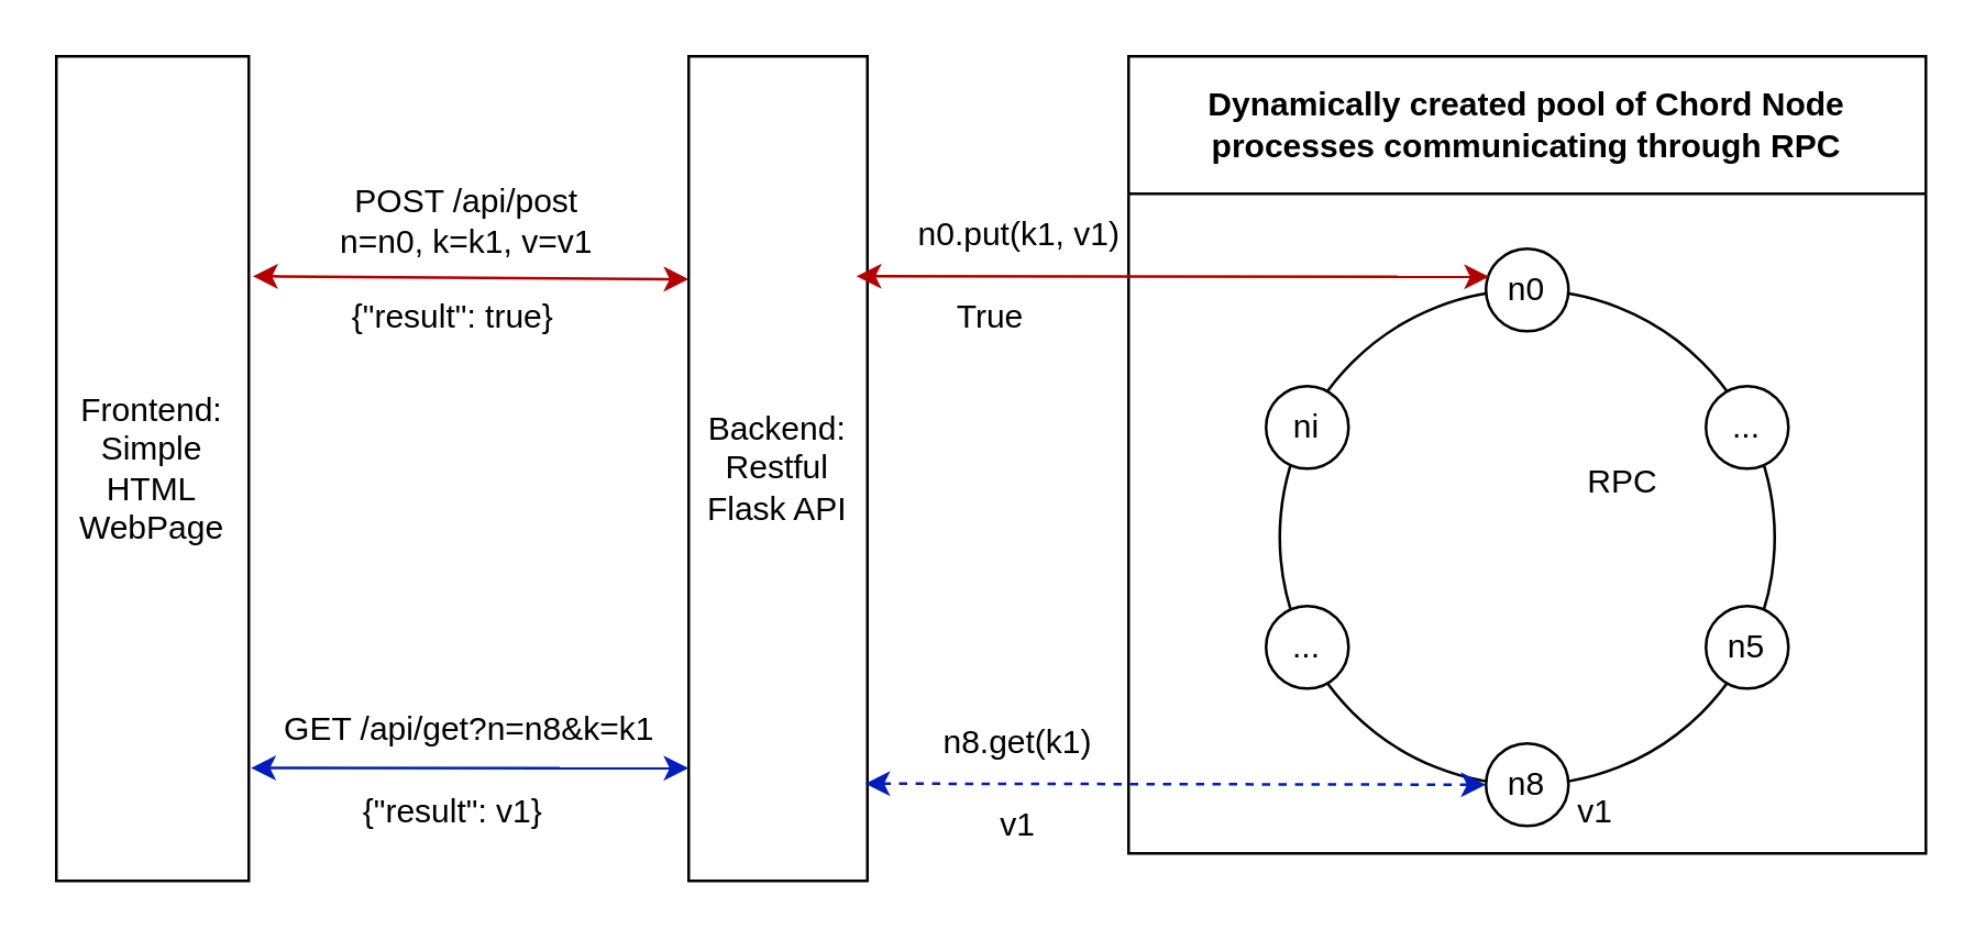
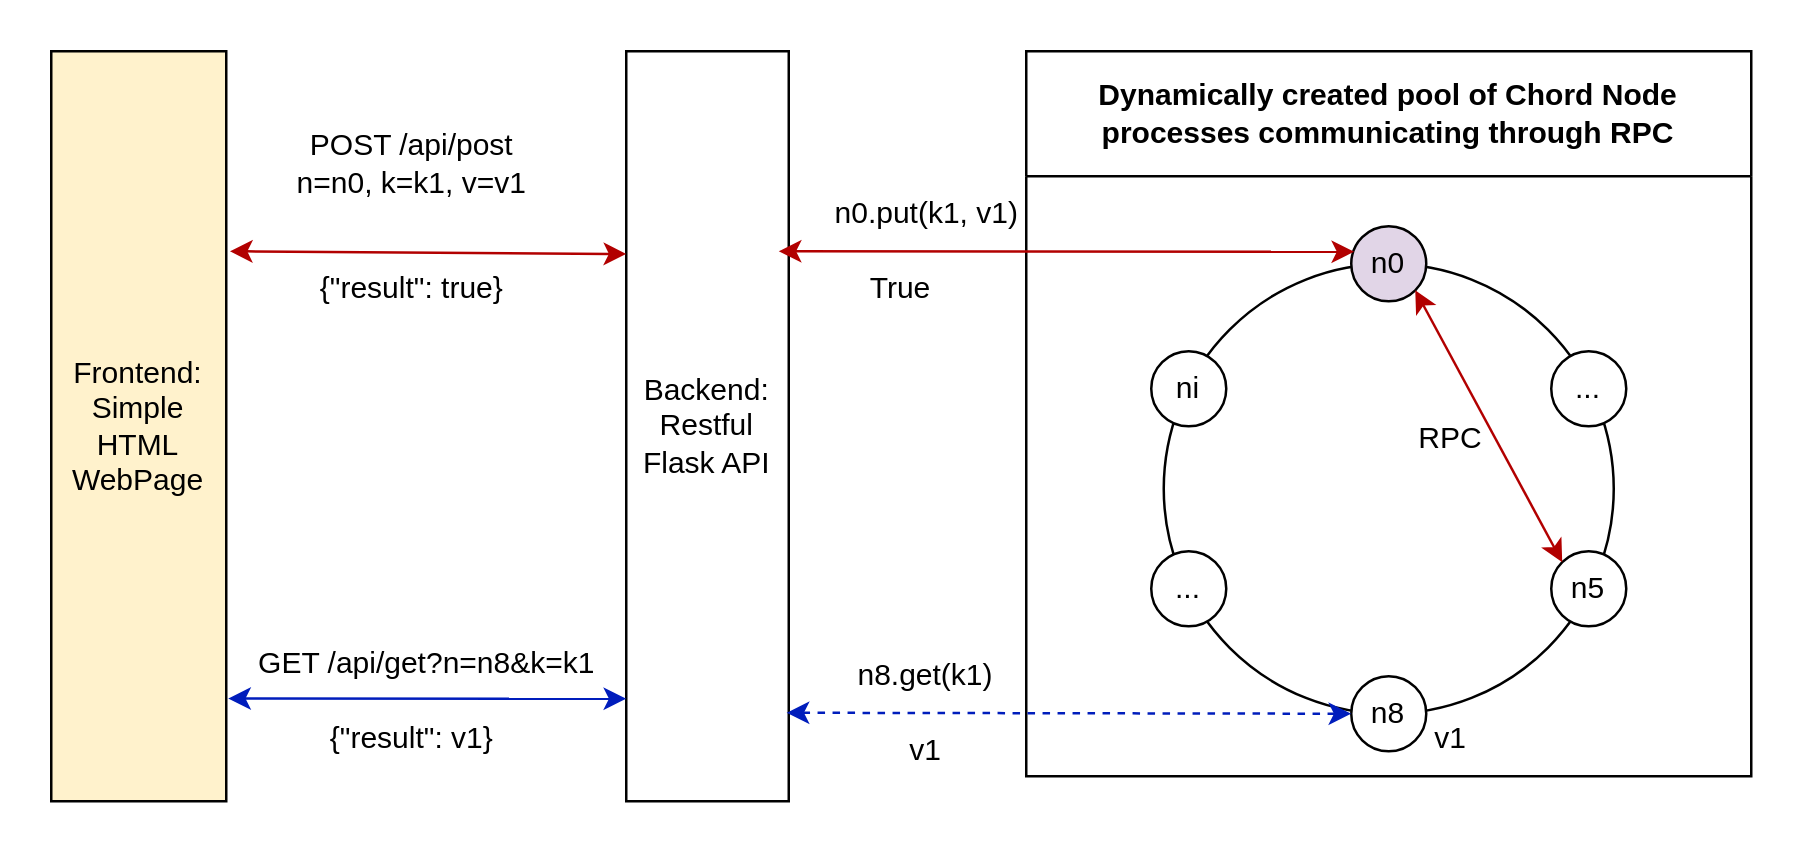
- <mxCell id="16" value="POST /api/post&lt;br&gt;n=n0, k=k1, v=v1" style="text;html=1;align=center;verticalAlign=middle;resizable=0;points=[];autosize=1;strokeColor=none;fillColor=none;" vertex="1" parent="1"><mxGeometry x="109.48" y="60" width="120" height="40" as="geometry" /></mxCell>
+ <mxCell id="16" value="POST /api/post&lt;br&gt;n=n0, k=k1, v=v1" style="text;html=1;align=center;verticalAlign=middle;resizable=0;points=[];autosize=1;strokeColor=none;fillColor=none;" vertex="1" parent="1"><mxGeometry x="104.48" y="45" width="120" height="40" as="geometry" /></mxCell>
- <mxCell id="11" value="n0" style="ellipse;whiteSpace=wrap;html=1;aspect=fixed;" vertex="1" parent="4"><mxGeometry x="130" y="70" width="30" height="30" as="geometry" /></mxCell>
+ <mxCell id="11" value="n0" style="ellipse;whiteSpace=wrap;html=1;aspect=fixed;fillColor=#e1d5e7;" vertex="1" parent="4"><mxGeometry x="130" y="70" width="30" height="30" as="geometry" /></mxCell>
- <mxCell id="3" value="Frontend:&lt;br&gt;Simple HTML WebPage" style="rounded=0;whiteSpace=wrap;html=1;" vertex="1" parent="1"><mxGeometry x="20" y="20" width="70" height="300" as="geometry" /></mxCell>
+ <mxCell id="3" value="Frontend:&lt;br&gt;Simple HTML WebPage" style="rounded=0;whiteSpace=wrap;html=1;fillColor=#fff2cc;" vertex="1" parent="1"><mxGeometry x="20" y="20" width="70" height="300" as="geometry" /></mxCell>
+ <mxCell id="14" value="" style="endArrow=classic;startArrow=classic;html=1;rounded=0;entryX=1;entryY=1;entryDx=0;entryDy=0;exitX=0;exitY=0;exitDx=0;exitDy=0;fillColor=#e51400;strokeColor=#B20000;" edge="1" parent="4" source="10" target="11"><mxGeometry width="50" height="50" relative="1" as="geometry"><mxPoint x="-220" y="380" as="sourcePoint" /><mxPoint x="-170" y="330" as="targetPoint" /></mxGeometry></mxCell>
- <mxCell id="12" value="RPC" style="text;html=1;align=center;verticalAlign=middle;whiteSpace=wrap;rounded=0;" vertex="1" parent="4"><mxGeometry x="150" y="140" width="60" height="30" as="geometry" /></mxCell>
+ <mxCell id="12" value="RPC" style="text;html=1;align=center;verticalAlign=middle;whiteSpace=wrap;rounded=0;" vertex="1" parent="4"><mxGeometry x="140" y="140" width="60" height="30" as="geometry" /></mxCell>
